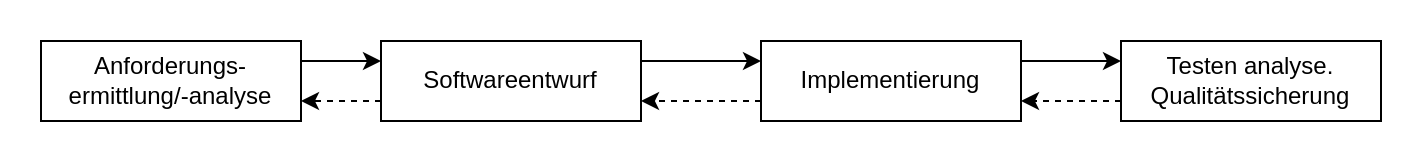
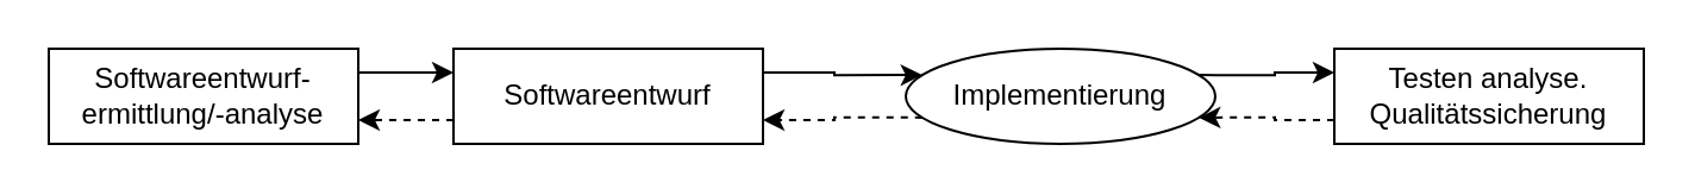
- <mxCell id="11" value="Anforderungs-&lt;br&gt;ermittlung/-analyse" style="rounded=0;whiteSpace=wrap;html=1;" parent="1" vertex="1"><mxGeometry x="20" y="20" width="130" height="40" as="geometry" /></mxCell>
+ <mxCell id="11" value="Softwareentwurf-&lt;br&gt;ermittlung/-analyse" style="rounded=0;whiteSpace=wrap;html=1;" parent="1" vertex="1"><mxGeometry x="20" y="20" width="130" height="40" as="geometry" /></mxCell>
- <mxCell id="6" value="Implementierung" style="rounded=0;whiteSpace=wrap;html=1;" parent="1" vertex="1"><mxGeometry x="380" y="20" width="130" height="40" as="geometry" /></mxCell>
+ <mxCell id="6" value="Implementierung" style="ellipse;whiteSpace=wrap;html=1;" parent="1" vertex="1"><mxGeometry x="380" y="20" width="130" height="40" as="geometry" /></mxCell>
